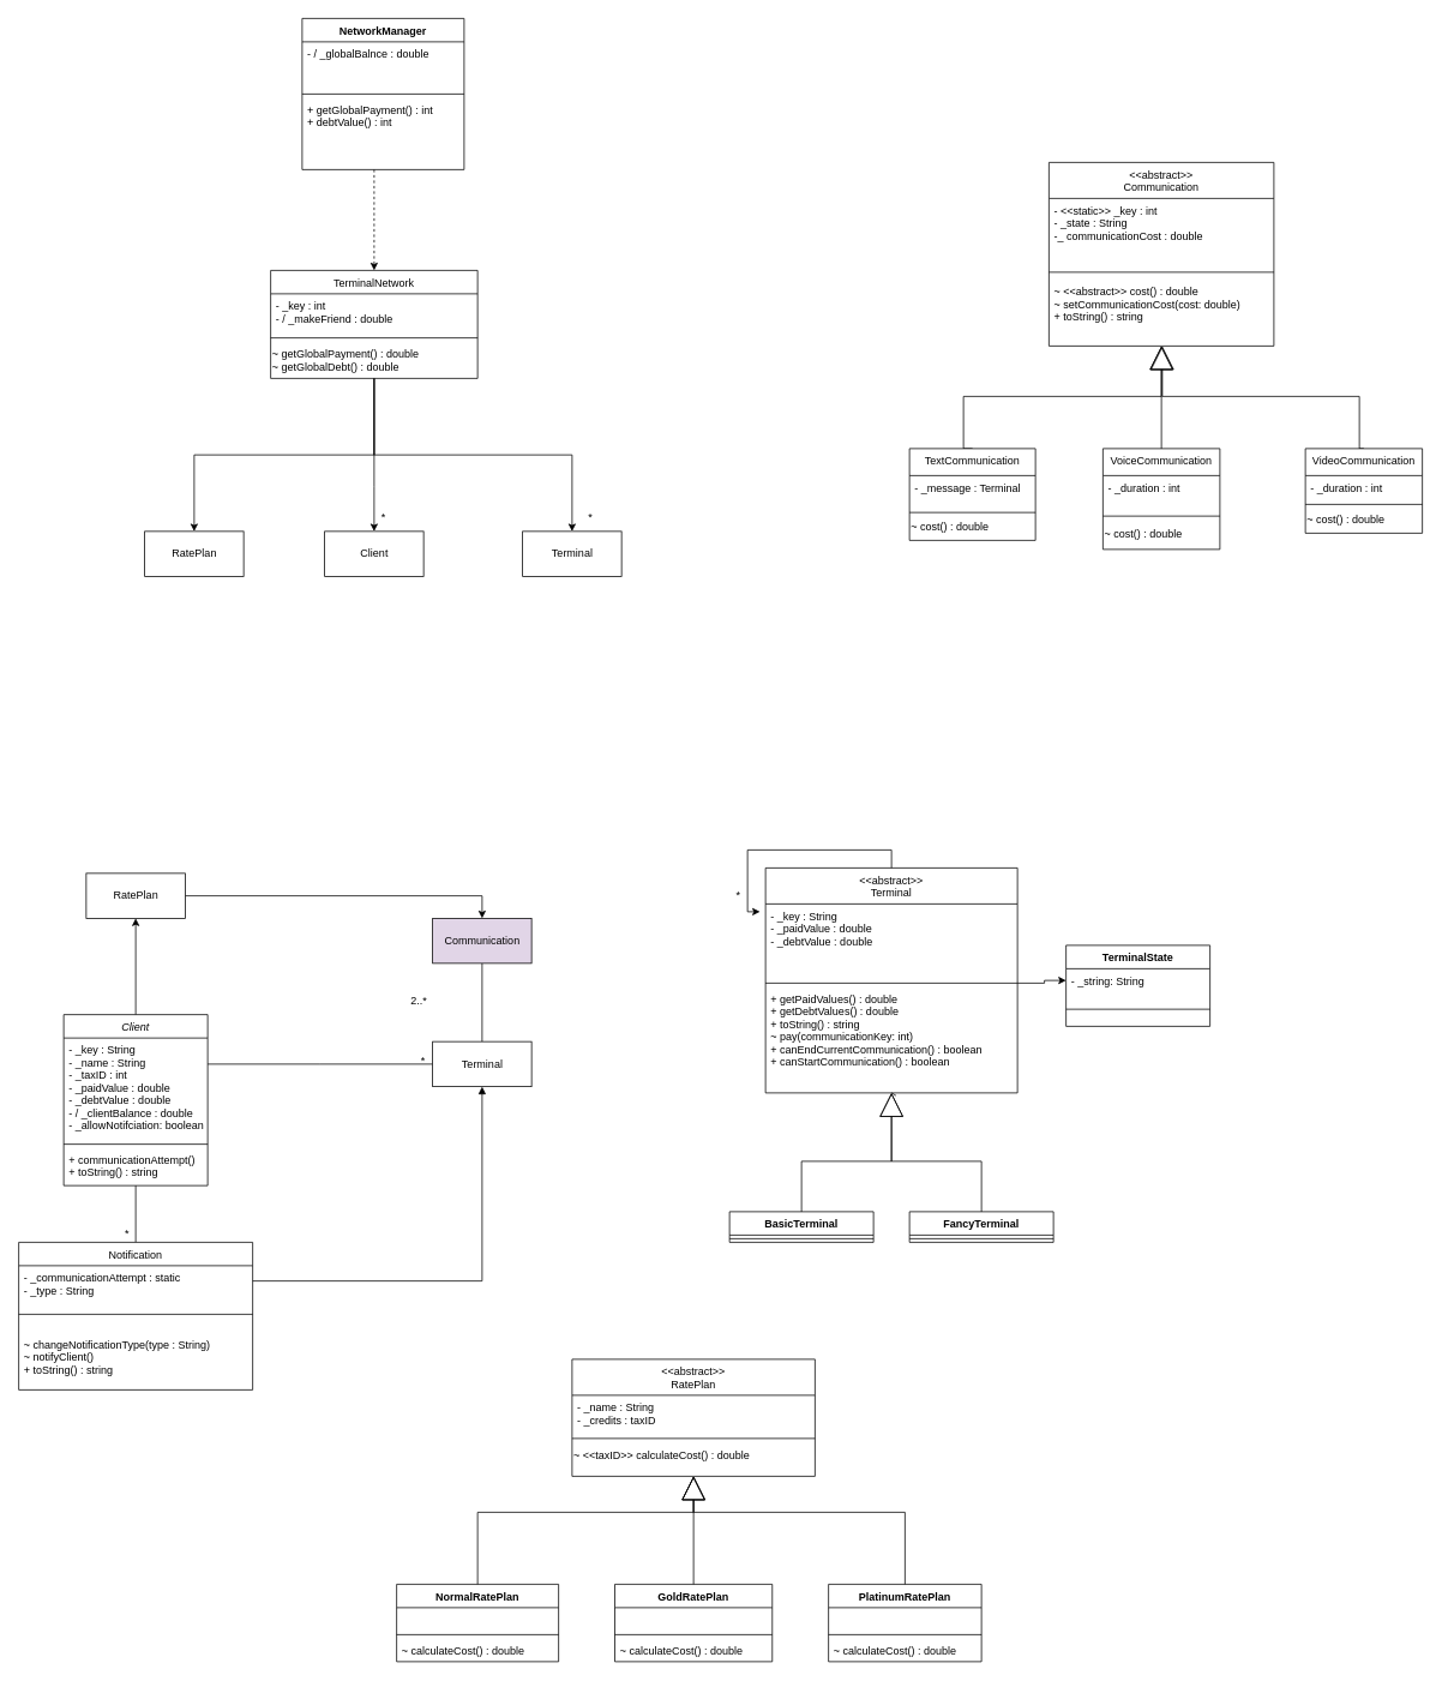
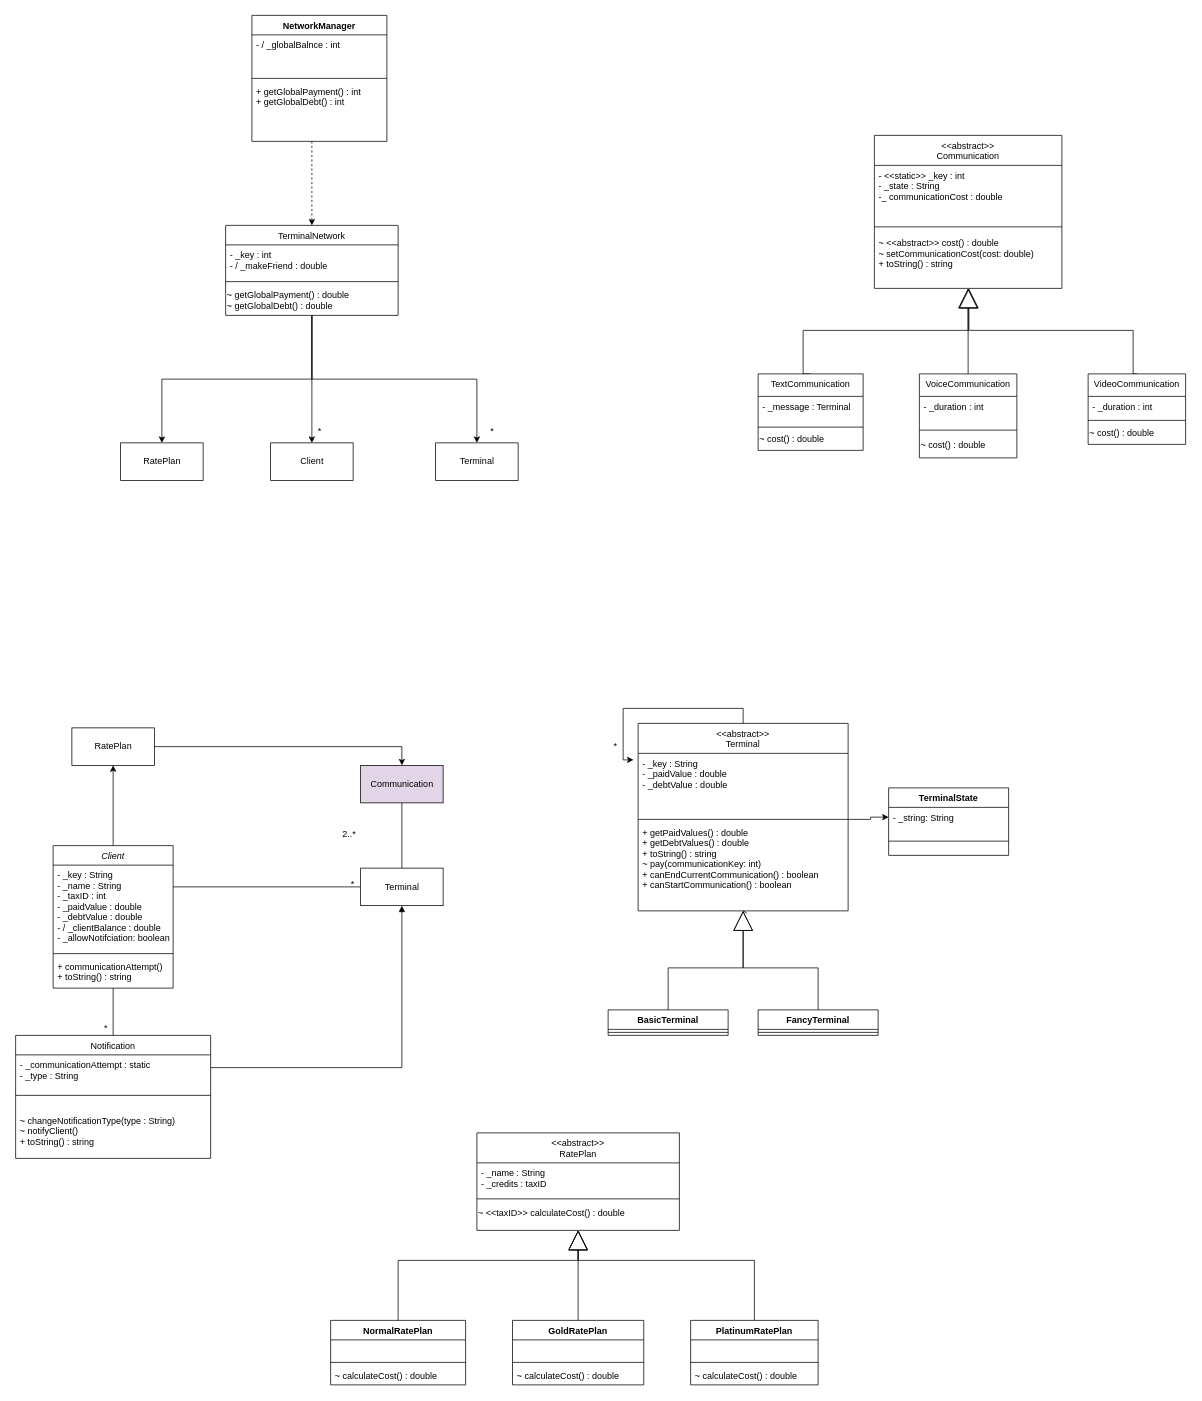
- <mxCell id="34" value="- / _globalBalnce : double" style="text;strokeColor=none;fillColor=none;align=left;verticalAlign=top;spacingLeft=4;spacingRight=4;overflow=hidden;rotatable=0;points=[[0,0.5],[1,0.5]];portConstraint=eastwest;" parent="33" vertex="1"><mxGeometry y="26" width="180" height="54" as="geometry" /></mxCell>
+ <mxCell id="34" value="- / _globalBalnce : int" style="text;strokeColor=none;fillColor=none;align=left;verticalAlign=top;spacingLeft=4;spacingRight=4;overflow=hidden;rotatable=0;points=[[0,0.5],[1,0.5]];portConstraint=eastwest;" parent="33" vertex="1"><mxGeometry y="26" width="180" height="54" as="geometry" /></mxCell>
- <mxCell id="36" value="+ getGlobalPayment() : int&#10;+ debtValue() : int" style="text;strokeColor=none;fillColor=none;align=left;verticalAlign=top;spacingLeft=4;spacingRight=4;overflow=hidden;rotatable=0;points=[[0,0.5],[1,0.5]];portConstraint=eastwest;" parent="33" vertex="1"><mxGeometry y="88" width="180" height="80" as="geometry" /></mxCell>
+ <mxCell id="36" value="+ getGlobalPayment() : int&#10;+ getGlobalDebt() : int" style="text;strokeColor=none;fillColor=none;align=left;verticalAlign=top;spacingLeft=4;spacingRight=4;overflow=hidden;rotatable=0;points=[[0,0.5],[1,0.5]];portConstraint=eastwest;" parent="33" vertex="1"><mxGeometry y="88" width="180" height="80" as="geometry" /></mxCell>
